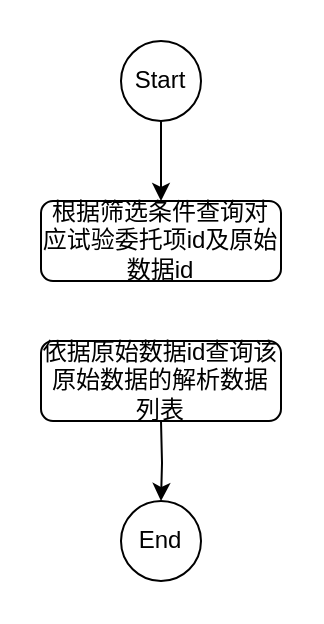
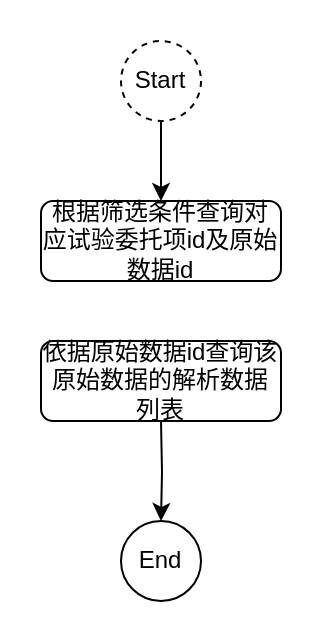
- <mxCell id="3" value="Start" style="ellipse;whiteSpace=wrap;html=1;aspect=fixed;" vertex="1" parent="1"><mxGeometry x="60" y="20" width="40" height="40" as="geometry" /></mxCell>
+ <mxCell id="3" value="Start" style="ellipse;whiteSpace=wrap;html=1;aspect=fixed;dashed=1;" vertex="1" parent="1"><mxGeometry x="60" y="20" width="40" height="40" as="geometry" /></mxCell>
- <mxCell id="6" value="End" style="ellipse;whiteSpace=wrap;html=1;aspect=fixed;" vertex="1" parent="1"><mxGeometry x="60" y="250" width="40" height="40" as="geometry" /></mxCell>
+ <mxCell id="6" value="End" style="ellipse;whiteSpace=wrap;html=1;aspect=fixed;" vertex="1" parent="1"><mxGeometry x="60" y="260" width="40" height="40" as="geometry" /></mxCell>
